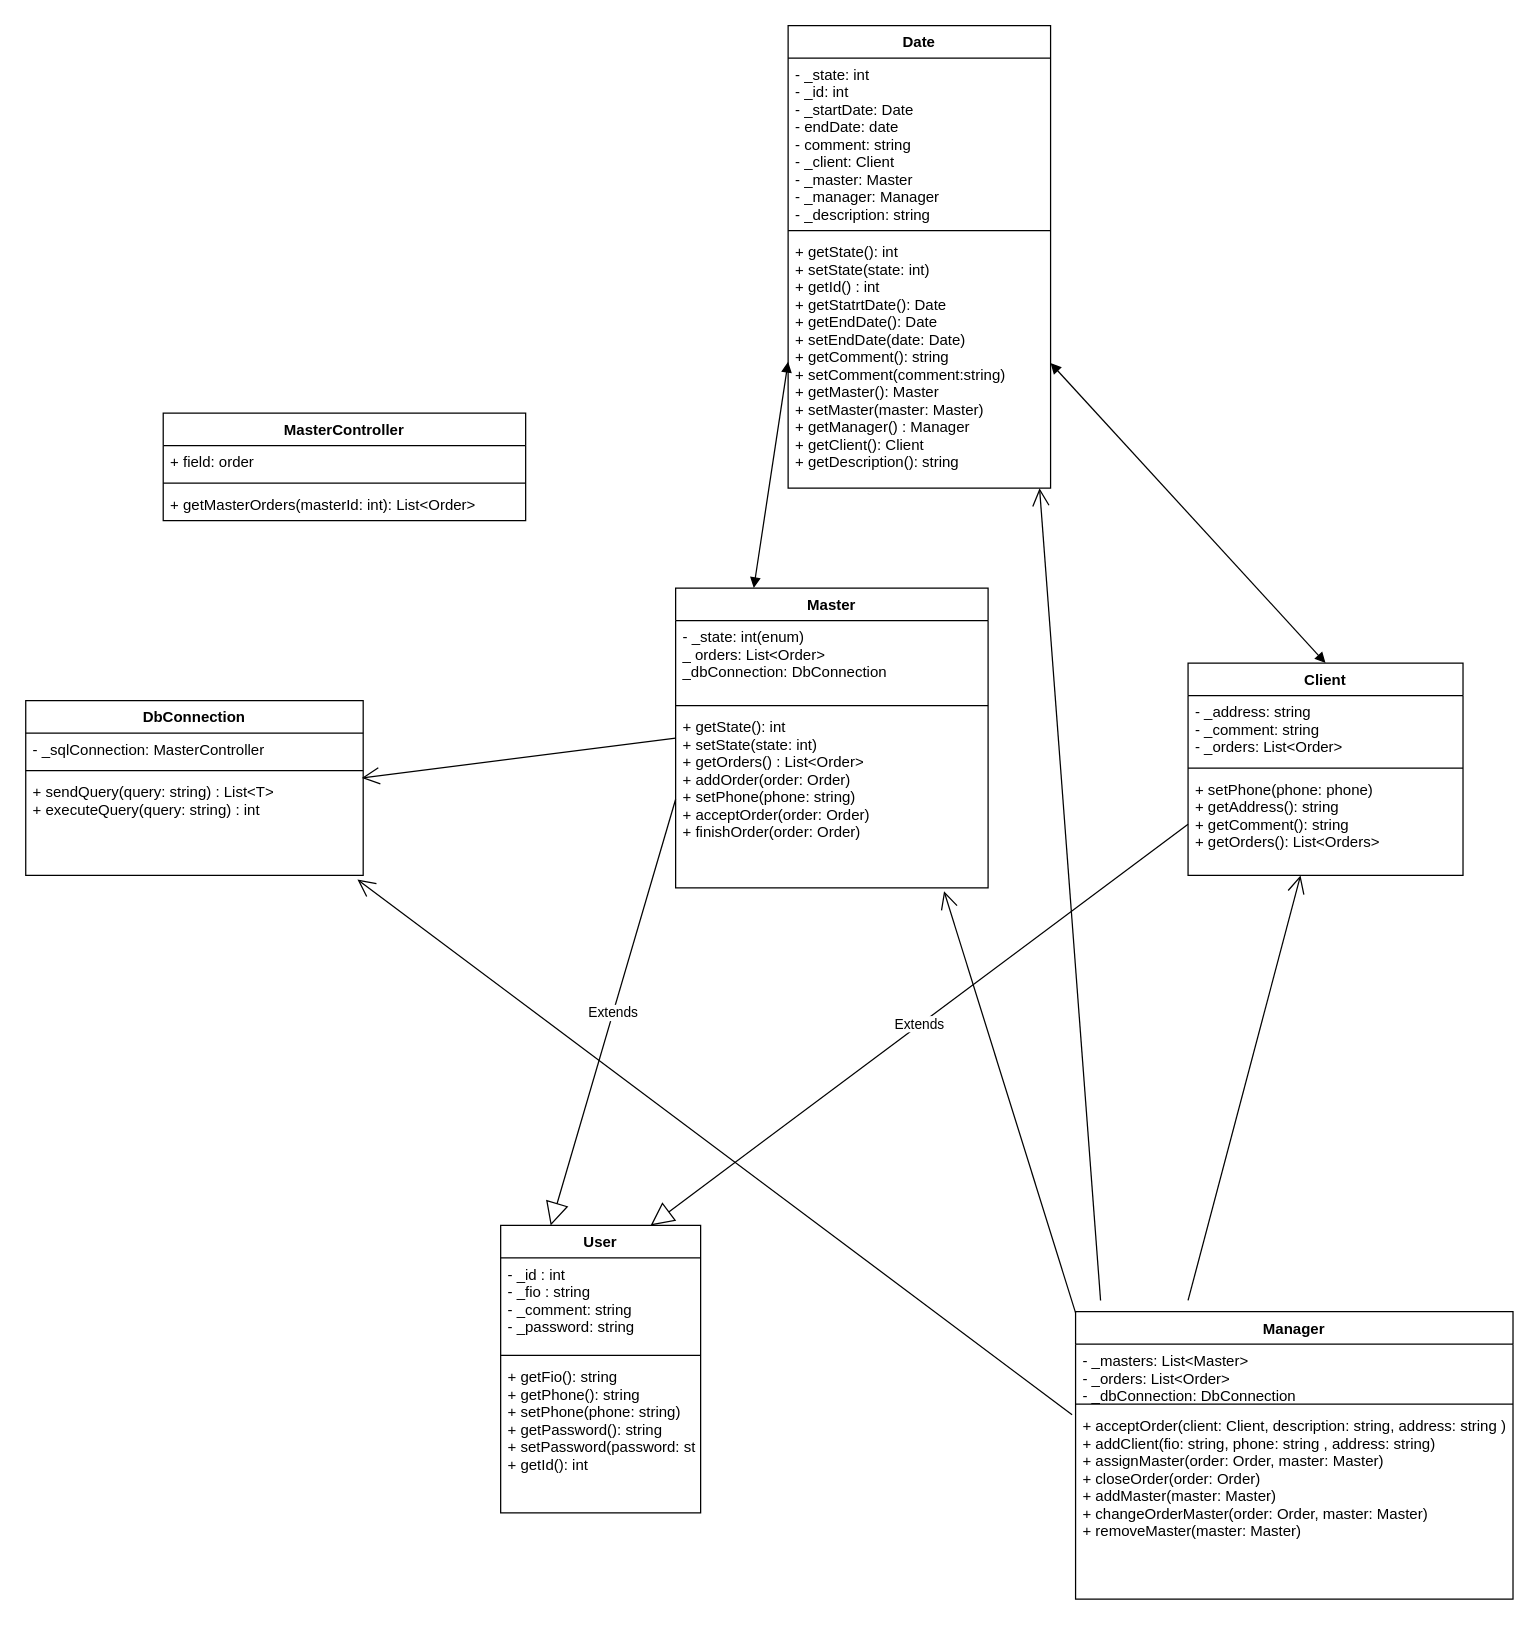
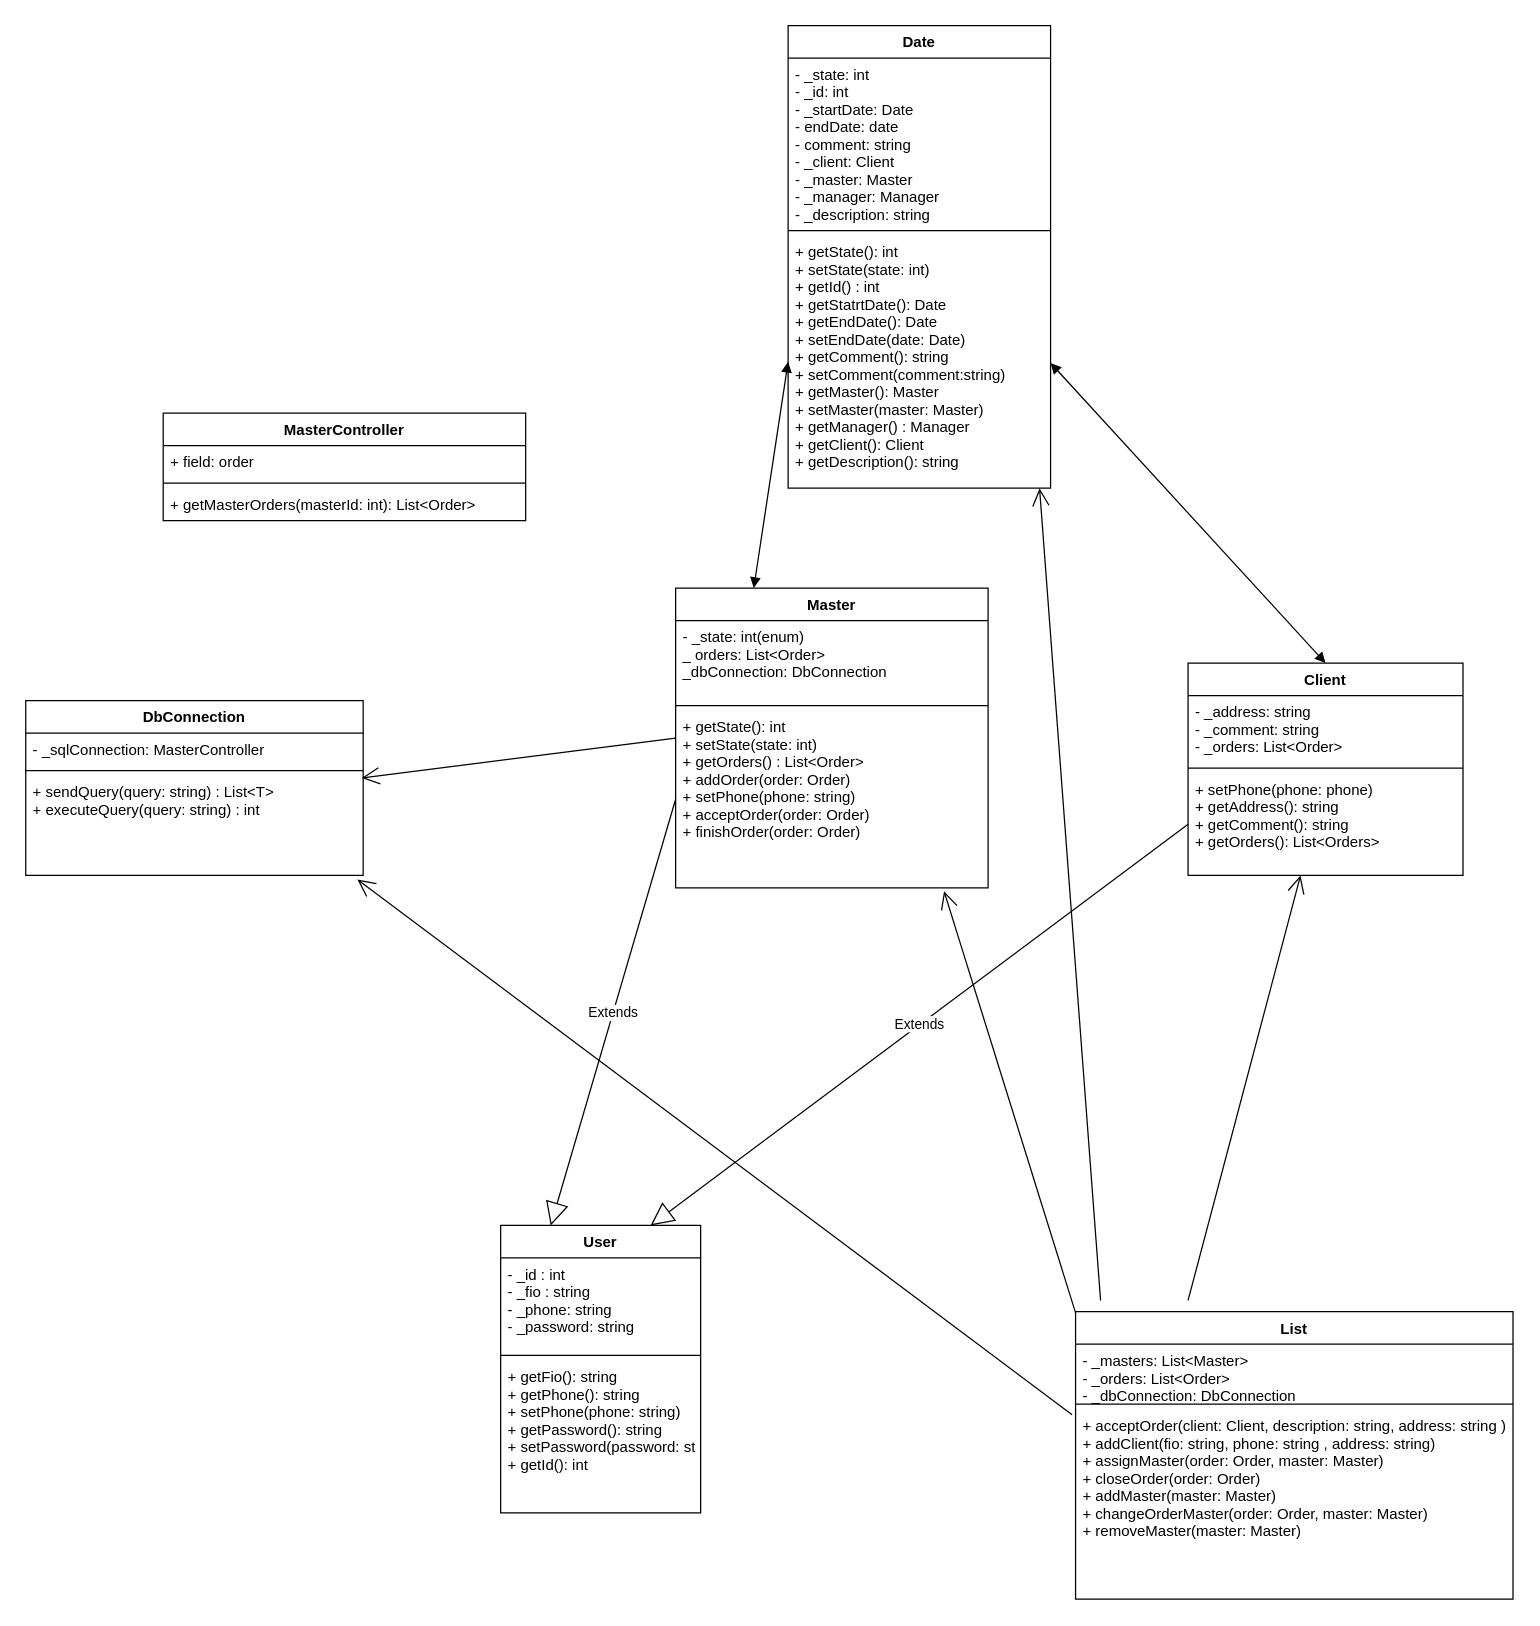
- <mxCell id="17" value="- _id : int&#10;- _fio : string&#10;- _comment: string&#10;- _password: string&#10;&#10;&#10;" style="text;strokeColor=none;fillColor=none;align=left;verticalAlign=top;spacingLeft=4;spacingRight=4;overflow=hidden;rotatable=0;points=[[0,0.5],[1,0.5]];portConstraint=eastwest;" vertex="1" parent="16"><mxGeometry y="26" width="160" height="74" as="geometry" /></mxCell>
+ <mxCell id="17" value="- _id : int&#10;- _fio : string&#10;- _phone: string&#10;- _password: string&#10;&#10;&#10;" style="text;strokeColor=none;fillColor=none;align=left;verticalAlign=top;spacingLeft=4;spacingRight=4;overflow=hidden;rotatable=0;points=[[0,0.5],[1,0.5]];portConstraint=eastwest;" vertex="1" parent="16"><mxGeometry y="26" width="160" height="74" as="geometry" /></mxCell>
- <mxCell id="20" value="Manager" style="swimlane;fontStyle=1;align=center;verticalAlign=top;childLayout=stackLayout;horizontal=1;startSize=26;horizontalStack=0;resizeParent=1;resizeParentMax=0;resizeLast=0;collapsible=1;marginBottom=0;" vertex="1" parent="1"><mxGeometry x="860" y="1049" width="350" height="230" as="geometry" /></mxCell>
+ <mxCell id="20" value="List" style="swimlane;fontStyle=1;align=center;verticalAlign=top;childLayout=stackLayout;horizontal=1;startSize=26;horizontalStack=0;resizeParent=1;resizeParentMax=0;resizeLast=0;collapsible=1;marginBottom=0;" vertex="1" parent="1"><mxGeometry x="860" y="1049" width="350" height="230" as="geometry" /></mxCell>
